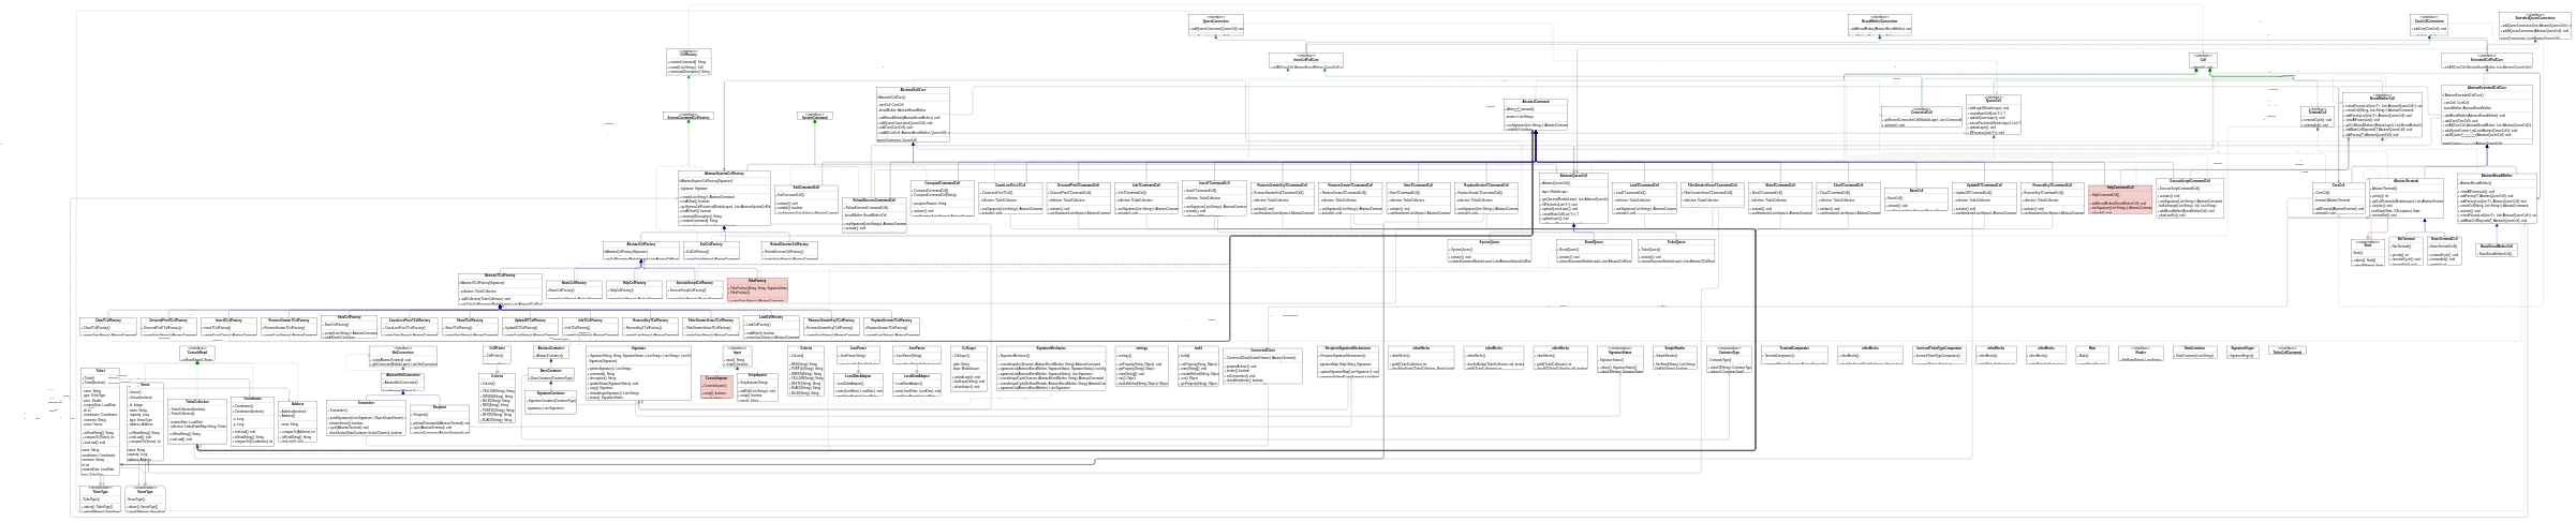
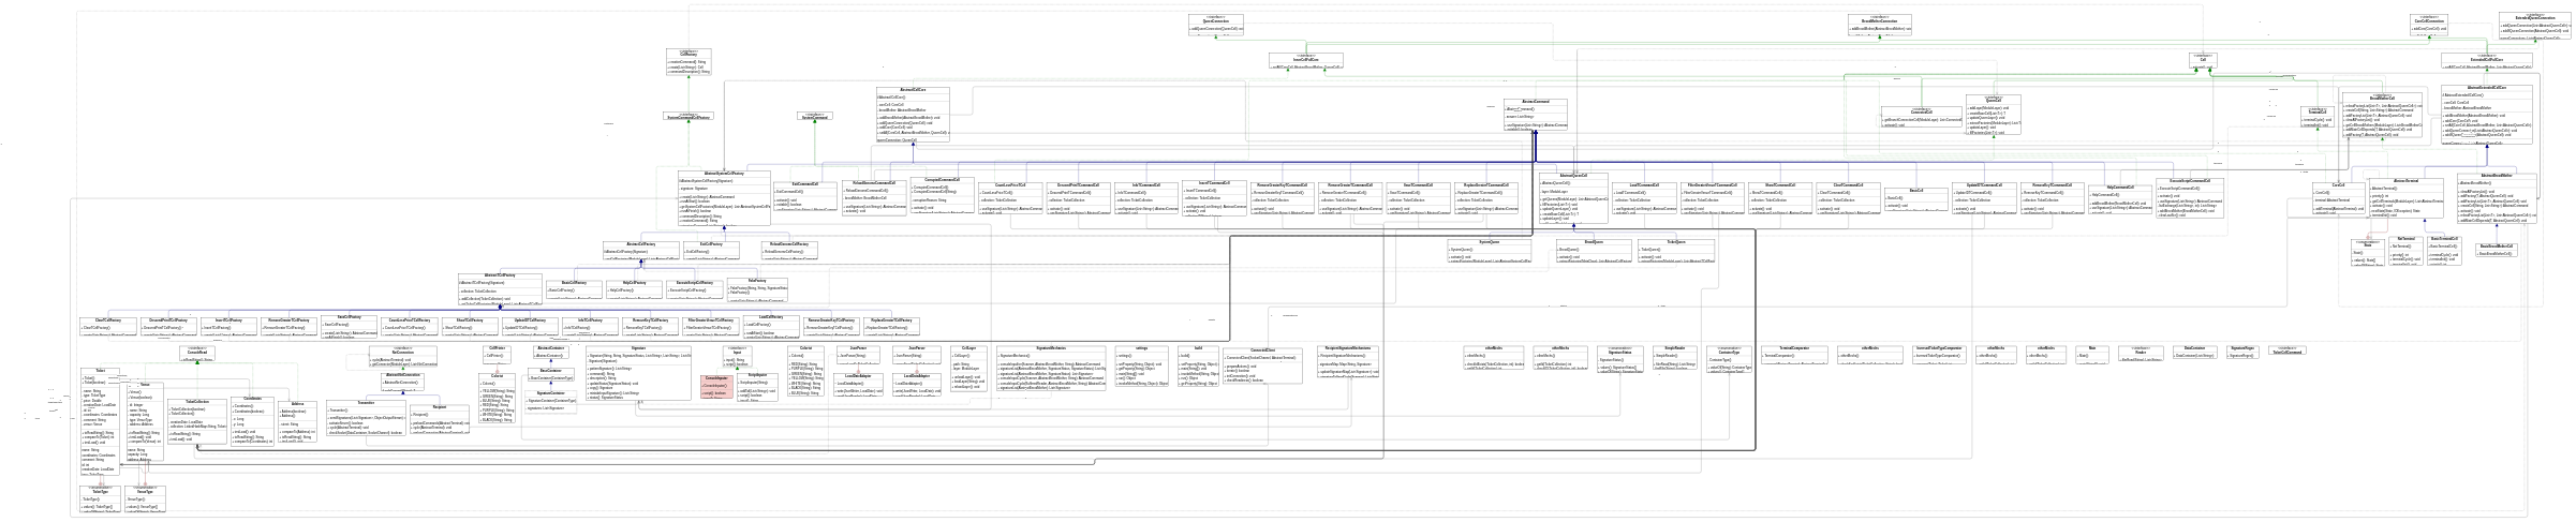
- <mxCell id="52" value="&lt;p style=&quot;margin:0px;margin-top:4px;text-align:center;&quot;&gt;&lt;b&gt;FilterGreaterVenueTCommandCell&lt;/b&gt;&lt;/p&gt;&lt;hr size=&quot;1&quot;/&gt;&lt;p style=&quot;margin:0 0 0 4px;line-height:1.6;&quot;&gt;+ FilterGreaterVenueTCommandCell(): &lt;/p&gt;&lt;hr size=&quot;1&quot;/&gt;&lt;p style=&quot;margin:0 0 0 4px;line-height:1.6;&quot;&gt;- collection: TicketCollection&lt;/p&gt;&lt;hr size=&quot;1&quot;/&gt;&lt;p style=&quot;margin:0 0 0 4px;line-height:1.6;&quot;&gt;+ activate(): void&lt;br/&gt;+ useSignature(List&amp;lt;String&amp;gt;): AbstractCommand&lt;/p&gt;&lt;hr size=&quot;1&quot;/&gt;&lt;p style=&quot;margin:0 0 0 4px;line-height:1.6;&quot;&gt; collection: TicketCollection&lt;/p&gt;" style="verticalAlign=top;align=left;overflow=fill;fontSize=14;fontFamily=Helvetica;html=1;rounded=0;shadow=0;comic=0;labelBackgroundColor=none;strokeWidth=1;" parent="1" vertex="1"><mxGeometry x="7529" y="852" width="297" height="115" as="geometry" /></mxCell>
+ <mxCell id="52" value="&lt;p style=&quot;margin:0px;margin-top:4px;text-align:center;&quot;&gt;&lt;b&gt;FilterGreaterVenueTCommandCell&lt;/b&gt;&lt;/p&gt;&lt;hr size=&quot;1&quot;/&gt;&lt;p style=&quot;margin:0 0 0 4px;line-height:1.6;&quot;&gt;+ FilterGreaterVenueTCommandCell(): &lt;/p&gt;&lt;hr size=&quot;1&quot;/&gt;&lt;p style=&quot;margin:0 0 0 4px;line-height:1.6;&quot;&gt;- collection: TicketCollection&lt;/p&gt;&lt;hr size=&quot;1&quot;/&gt;&lt;p style=&quot;margin:0 0 0 4px;line-height:1.6;&quot;&gt;+ activate(): void&lt;br/&gt;+ useSignature(List&amp;lt;String&amp;gt;): AbstractCommand&lt;/p&gt;&lt;hr size=&quot;1&quot;/&gt;&lt;p style=&quot;margin:0 0 0 4px;line-height:1.6;&quot;&gt; collection: TicketCollection&lt;/p&gt;" style="verticalAlign=top;align=left;overflow=fill;fontSize=14;fontFamily=Helvetica;html=1;rounded=0;shadow=0;comic=0;labelBackgroundColor=none;strokeWidth=1;" parent="1" vertex="1"><mxGeometry x="7529" y="852" width="297" height="145" as="geometry" /></mxCell>
- <mxCell id="38" value="&lt;p style=&quot;margin:0px;margin-top:4px;text-align:center;&quot;&gt;&lt;b&gt;CorruptedCommandCell&lt;/b&gt;&lt;/p&gt;&lt;hr size=&quot;1&quot;/&gt;&lt;p style=&quot;margin:0 0 0 4px;line-height:1.6;&quot;&gt;+ CorruptedCommandCell(): &lt;br/&gt;+ CorruptedCommandCell(String): &lt;/p&gt;&lt;hr size=&quot;1&quot;/&gt;&lt;p style=&quot;margin:0 0 0 4px;line-height:1.6;&quot;&gt;- corruptionReason: String&lt;/p&gt;&lt;hr size=&quot;1&quot;/&gt;&lt;p style=&quot;margin:0 0 0 4px;line-height:1.6;&quot;&gt;+ activate(): void&lt;br/&gt;+ useSignature(List&amp;lt;String&amp;gt;): AbstractCommand&lt;/p&gt;&lt;hr size=&quot;1&quot;/&gt;&lt;p style=&quot;margin:0 0 0 4px;line-height:1.6;&quot;&gt; corruptionReason: String&lt;/p&gt;" style="verticalAlign=top;align=left;overflow=fill;fontSize=14;fontFamily=Helvetica;html=1;rounded=0;shadow=0;comic=0;labelBackgroundColor=none;strokeWidth=1;" parent="1" vertex="1"><mxGeometry x="3938" y="841" width="297" height="167" as="geometry" /></mxCell>
+ <mxCell id="38" value="&lt;p style=&quot;margin:0px;margin-top:4px;text-align:center;&quot;&gt;&lt;b&gt;CorruptedCommandCell&lt;/b&gt;&lt;/p&gt;&lt;hr size=&quot;1&quot;/&gt;&lt;p style=&quot;margin:0 0 0 4px;line-height:1.6;&quot;&gt;+ CorruptedCommandCell(): &lt;br/&gt;+ CorruptedCommandCell(String): &lt;/p&gt;&lt;hr size=&quot;1&quot;/&gt;&lt;p style=&quot;margin:0 0 0 4px;line-height:1.6;&quot;&gt;- corruptionReason: String&lt;/p&gt;&lt;hr size=&quot;1&quot;/&gt;&lt;p style=&quot;margin:0 0 0 4px;line-height:1.6;&quot;&gt;+ activate(): void&lt;br/&gt;+ useSignature(List&amp;lt;String&amp;gt;): AbstractCommand&lt;/p&gt;&lt;hr size=&quot;1&quot;/&gt;&lt;p style=&quot;margin:0 0 0 4px;line-height:1.6;&quot;&gt; corruptionReason: String&lt;/p&gt;" style="verticalAlign=top;align=left;overflow=fill;fontSize=14;fontFamily=Helvetica;html=1;rounded=0;shadow=0;comic=0;labelBackgroundColor=none;strokeWidth=1;" parent="1" vertex="1"><mxGeometry x="3938" y="826" width="297" height="167" as="geometry" /></mxCell>
- <mxCell id="47" value="&lt;p style=&quot;margin:0px;margin-top:4px;text-align:center;&quot;&gt;&lt;b&gt;ExitCommandCell&lt;/b&gt;&lt;/p&gt;&lt;hr size=&quot;1&quot;/&gt;&lt;p style=&quot;margin:0 0 0 4px;line-height:1.6;&quot;&gt;+ ExitCommandCell(): &lt;/p&gt;&lt;hr size=&quot;1&quot;/&gt;&lt;p style=&quot;margin:0 0 0 4px;line-height:1.6;&quot;&gt;+ activate(): void&lt;br/&gt;+ exitable(): boolean&lt;br/&gt;+ useSignature(List&amp;lt;String&amp;gt;): AbstractCommand&lt;/p&gt;" style="verticalAlign=top;align=left;overflow=fill;fontSize=14;fontFamily=Helvetica;html=1;rounded=0;shadow=0;comic=0;labelBackgroundColor=none;strokeWidth=1;" parent="1" vertex="1"><mxGeometry x="3304" y="864" width="297" height="131" as="geometry" /></mxCell>
+ <mxCell id="47" value="&lt;p style=&quot;margin:0px;margin-top:4px;text-align:center;&quot;&gt;&lt;b&gt;ExitCommandCell&lt;/b&gt;&lt;/p&gt;&lt;hr size=&quot;1&quot;/&gt;&lt;p style=&quot;margin:0 0 0 4px;line-height:1.6;&quot;&gt;+ ExitCommandCell(): &lt;/p&gt;&lt;hr size=&quot;1&quot;/&gt;&lt;p style=&quot;margin:0 0 0 4px;line-height:1.6;&quot;&gt;+ activate(): void&lt;br/&gt;+ exitable(): boolean&lt;br/&gt;+ useSignature(List&amp;lt;String&amp;gt;): AbstractCommand&lt;/p&gt;" style="verticalAlign=top;align=left;overflow=fill;fontSize=14;fontFamily=Helvetica;html=1;rounded=0;shadow=0;comic=0;labelBackgroundColor=none;strokeWidth=1;" parent="1" vertex="1"><mxGeometry x="3299" y="849" width="297" height="131" as="geometry" /></mxCell>
- <mxCell id="54" value="&lt;p style=&quot;margin:0px;margin-top:4px;text-align:center;&quot;&gt;&lt;b&gt;HelpCommandCell&lt;/b&gt;&lt;/p&gt;&lt;hr size=&quot;1&quot;/&gt;&lt;p style=&quot;margin:0 0 0 4px;line-height:1.6;&quot;&gt;+ HelpCommandCell(): &lt;/p&gt;&lt;hr size=&quot;1&quot;/&gt;&lt;p style=&quot;margin:0 0 0 4px;line-height:1.6;&quot;&gt;+ addBroodMother(BroodMotherCell): void&lt;br/&gt;+ useSignature(List&amp;lt;String&amp;gt;): AbstractCommand&lt;br/&gt;+ activate(): void&lt;/p&gt;" style="verticalAlign=top;align=left;overflow=fill;fontSize=14;fontFamily=Helvetica;html=1;rounded=0;shadow=0;comic=0;labelBackgroundColor=none;strokeWidth=1;fillColor=#f8cecc;" parent="1" vertex="1"><mxGeometry x="9431" y="864" width="297" height="131" as="geometry" /></mxCell>
+ <mxCell id="54" value="&lt;p style=&quot;margin:0px;margin-top:4px;text-align:center;&quot;&gt;&lt;b&gt;HelpCommandCell&lt;/b&gt;&lt;/p&gt;&lt;hr size=&quot;1&quot;/&gt;&lt;p style=&quot;margin:0 0 0 4px;line-height:1.6;&quot;&gt;+ HelpCommandCell(): &lt;/p&gt;&lt;hr size=&quot;1&quot;/&gt;&lt;p style=&quot;margin:0 0 0 4px;line-height:1.6;&quot;&gt;+ addBroodMother(BroodMotherCell): void&lt;br/&gt;+ useSignature(List&amp;lt;String&amp;gt;): AbstractCommand&lt;br/&gt;+ activate(): void&lt;/p&gt;" style="verticalAlign=top;align=left;overflow=fill;fontSize=14;fontFamily=Helvetica;html=1;rounded=0;shadow=0;comic=0;labelBackgroundColor=none;strokeWidth=1;" parent="1" vertex="1"><mxGeometry x="9431" y="864" width="297" height="131" as="geometry" /></mxCell>
- <mxCell id="77" value="&lt;p style=&quot;margin:0px;margin-top:4px;text-align:center;&quot;&gt;&lt;b&gt;ReloadGenomeCommandCell&lt;/b&gt;&lt;/p&gt;&lt;hr size=&quot;1&quot;/&gt;&lt;p style=&quot;margin:0 0 0 4px;line-height:1.6;&quot;&gt;+ ReloadGenomeCommandCell(): &lt;/p&gt;&lt;hr size=&quot;1&quot;/&gt;&lt;p style=&quot;margin:0 0 0 4px;line-height:1.6;&quot;&gt;- broodMother: BroodMotherCell&lt;/p&gt;&lt;hr size=&quot;1&quot;/&gt;&lt;p style=&quot;margin:0 0 0 4px;line-height:1.6;&quot;&gt;+ useSignature(List&amp;lt;String&amp;gt;): AbstractCommand&lt;br/&gt;+ activate(): void&lt;/p&gt;&lt;hr size=&quot;1&quot;/&gt;&lt;p style=&quot;margin:0 0 0 4px;line-height:1.6;&quot;&gt; broodMother: BroodMotherCell&lt;br/&gt; queen: List&amp;lt;AbstractQueenCell&amp;gt;&lt;/p&gt;" style="verticalAlign=top;align=left;overflow=fill;fontSize=14;fontFamily=Helvetica;html=1;rounded=0;shadow=0;comic=0;labelBackgroundColor=none;strokeWidth=1;" parent="1" vertex="1"><mxGeometry x="3621" y="921" width="297" height="167" as="geometry" /></mxCell>
+ <mxCell id="77" value="&lt;p style=&quot;margin:0px;margin-top:4px;text-align:center;&quot;&gt;&lt;b&gt;ReloadGenomeCommandCell&lt;/b&gt;&lt;/p&gt;&lt;hr size=&quot;1&quot;/&gt;&lt;p style=&quot;margin:0 0 0 4px;line-height:1.6;&quot;&gt;+ ReloadGenomeCommandCell(): &lt;/p&gt;&lt;hr size=&quot;1&quot;/&gt;&lt;p style=&quot;margin:0 0 0 4px;line-height:1.6;&quot;&gt;- broodMother: BroodMotherCell&lt;/p&gt;&lt;hr size=&quot;1&quot;/&gt;&lt;p style=&quot;margin:0 0 0 4px;line-height:1.6;&quot;&gt;+ useSignature(List&amp;lt;String&amp;gt;): AbstractCommand&lt;br/&gt;+ activate(): void&lt;/p&gt;&lt;hr size=&quot;1&quot;/&gt;&lt;p style=&quot;margin:0 0 0 4px;line-height:1.6;&quot;&gt; broodMother: BroodMotherCell&lt;br/&gt; queen: List&amp;lt;AbstractQueenCell&amp;gt;&lt;/p&gt;" style="verticalAlign=top;align=left;overflow=fill;fontSize=14;fontFamily=Helvetica;html=1;rounded=0;shadow=0;comic=0;labelBackgroundColor=none;strokeWidth=1;" parent="1" vertex="1"><mxGeometry x="3621" y="841" width="297" height="167" as="geometry" /></mxCell>
- <mxCell id="313" value="" style="html=1;rounded=1;edgeStyle=orthogonalEdgeStyle;dashed=0;startArrow=none;endArrow=block;endSize=12;strokeColor=#000082;exitX=0.500;exitY=0.000;exitDx=0;exitDy=0;entryX=0.750;entryY=1.000;entryDx=0;entryDy=0;" parent="1" source="70" target="12" edge="1"><mxGeometry width="50" height="50" relative="1" as="geometry"><Array as="points"><mxPoint x="10912" y="1083" /><mxPoint x="11001" y="1083" /><mxPoint x="11001" y="1073" /><mxPoint x="10998" y="1073" /></Array></mxGeometry></mxCell>
- <mxCell id="21" value="&lt;p style=&quot;margin:0px;margin-top:4px;text-align:center;&quot;&gt;&lt;b&gt;BroodQueen&lt;/b&gt;&lt;/p&gt;&lt;hr size=&quot;1&quot;/&gt;&lt;p style=&quot;margin:0 0 0 4px;line-height:1.6;&quot;&gt;+ BroodQueen(): &lt;/p&gt;&lt;hr size=&quot;1&quot;/&gt;&lt;p style=&quot;margin:0 0 0 4px;line-height:1.6;&quot;&gt;+ activate(): void&lt;br/&gt;+ extractFactories(ModuleLayer): List&amp;lt;AbstractCellFactory&amp;gt;&lt;/p&gt;" style="verticalAlign=top;align=left;overflow=fill;fontSize=14;fontFamily=Helvetica;html=1;rounded=0;shadow=0;comic=0;labelBackgroundColor=none;strokeWidth=1;" parent="1" vertex="1"><mxGeometry x="6949" y="1115" width="352" height="107" as="geometry" /></mxCell>
+ <mxCell id="21" value="&lt;p style=&quot;margin:0px;margin-top:4px;text-align:center;&quot;&gt;&lt;b&gt;BroodQueen&lt;/b&gt;&lt;/p&gt;&lt;hr size=&quot;1&quot;/&gt;&lt;p style=&quot;margin:0 0 0 4px;line-height:1.6;&quot;&gt;+ BroodQueen(): &lt;/p&gt;&lt;hr size=&quot;1&quot;/&gt;&lt;p style=&quot;margin:0 0 0 4px;line-height:1.6;&quot;&gt;+ activate(): void&lt;br/&gt;+ extractFactories(MetaClass): List&amp;lt;AbstractCellFactory&amp;gt;&lt;/p&gt;" style="verticalAlign=top;align=left;overflow=fill;fontSize=14;fontFamily=Helvetica;html=1;rounded=0;shadow=0;comic=0;labelBackgroundColor=none;strokeWidth=1;" parent="1" vertex="1"><mxGeometry x="6949" y="1115" width="352" height="107" as="geometry" /></mxCell>
- <mxCell id="50" value="&lt;p style=&quot;margin:0px;margin-top:4px;text-align:center;&quot;&gt;&lt;b&gt;FakeFactory&lt;/b&gt;&lt;/p&gt;&lt;hr size=&quot;1&quot;/&gt;&lt;p style=&quot;margin:0 0 0 4px;line-height:1.6;&quot;&gt;+ FakeFactory(String, String, SignatureStatus): &lt;br/&gt;+ FakeFactory(): &lt;/p&gt;&lt;hr size=&quot;1&quot;/&gt;&lt;p style=&quot;margin:0 0 0 4px;line-height:1.6;&quot;&gt;+ create(List&amp;lt;String&amp;gt;): AbstractCommand&lt;/p&gt;" style="verticalAlign=top;align=left;overflow=fill;fontSize=14;fontFamily=Helvetica;html=1;rounded=0;shadow=0;comic=0;labelBackgroundColor=none;strokeWidth=1;fillColor=#f8cecc;" parent="1" vertex="1"><mxGeometry x="3083" y="1298" width="282" height="107" as="geometry" /></mxCell>
+ <mxCell id="50" value="&lt;p style=&quot;margin:0px;margin-top:4px;text-align:center;&quot;&gt;&lt;b&gt;FakeFactory&lt;/b&gt;&lt;/p&gt;&lt;hr size=&quot;1&quot;/&gt;&lt;p style=&quot;margin:0 0 0 4px;line-height:1.6;&quot;&gt;+ FakeFactory(String, String, SignatureStatus): &lt;br/&gt;+ FakeFactory(): &lt;/p&gt;&lt;hr size=&quot;1&quot;/&gt;&lt;p style=&quot;margin:0 0 0 4px;line-height:1.6;&quot;&gt;+ create(List&amp;lt;String&amp;gt;): AbstractCommand&lt;/p&gt;" style="verticalAlign=top;align=left;overflow=fill;fontSize=14;fontFamily=Helvetica;html=1;rounded=0;shadow=0;comic=0;labelBackgroundColor=none;strokeWidth=1;" parent="1" vertex="1"><mxGeometry x="3083" y="1298" width="282" height="107" as="geometry" /></mxCell>
- <mxCell id="114" value="&lt;p style=&quot;margin:0px;margin-top:4px;text-align:center;&quot;&gt;&lt;b&gt;otherMechs&lt;/b&gt;&lt;/p&gt;&lt;hr size=&quot;1&quot;/&gt;&lt;p style=&quot;margin:0 0 0 4px;line-height:1.6;&quot;&gt;+ otherMechs(): &lt;/p&gt;&lt;hr size=&quot;1&quot;/&gt;&lt;p style=&quot;margin:0 0 0 4px;line-height:1.6;&quot;&gt;+ getId(TicketCollection): int&lt;br/&gt;+ checkKeyExists(TicketCollection, String): boolean&lt;/p&gt;" style="verticalAlign=top;align=left;overflow=fill;fontSize=14;fontFamily=Helvetica;html=1;rounded=0;shadow=0;comic=0;labelBackgroundColor=none;strokeWidth=1;" parent="1" vertex="1"><mxGeometry x="6167" y="1614" width="306" height="107" as="geometry" /></mxCell>
- <mxCell id="92" value="&lt;p style=&quot;margin:0px;margin-top:4px;text-align:center;&quot;&gt;&lt;b&gt;SignatureContainer&lt;/b&gt;&lt;/p&gt;&lt;hr size=&quot;1&quot;/&gt;&lt;p style=&quot;margin:0 0 0 4px;line-height:1.6;&quot;&gt;+ SignatureContainer(ContainerType): &lt;/p&gt;&lt;hr size=&quot;1&quot;/&gt;&lt;p style=&quot;margin:0 0 0 4px;line-height:1.6;&quot;&gt;- signatures: List&amp;lt;Signature&amp;gt;&lt;/p&gt;&lt;hr size=&quot;1&quot;/&gt;&lt;p style=&quot;margin:0 0 0 4px;line-height:1.6;&quot;&gt; signatures: List&amp;lt;Signature&amp;gt;&lt;/p&gt;" style="verticalAlign=top;align=left;overflow=fill;fontSize=14;fontFamily=Helvetica;html=1;rounded=0;shadow=0;comic=0;labelBackgroundColor=none;strokeWidth=1;" parent="1" vertex="1"><mxGeometry x="2141" y="1822" width="241" height="108" as="geometry" /></mxCell>
+ <mxCell id="92" value="&lt;p style=&quot;margin:0px;margin-top:4px;text-align:center;&quot;&gt;&lt;b&gt;SignatureContainer&lt;/b&gt;&lt;/p&gt;&lt;hr size=&quot;1&quot;/&gt;&lt;p style=&quot;margin:0 0 0 4px;line-height:1.6;&quot;&gt;+ SignatureContainer(ContainerType): &lt;/p&gt;&lt;hr size=&quot;1&quot;/&gt;&lt;p style=&quot;margin:0 0 0 4px;line-height:1.6;&quot;&gt;- signatures: List&amp;lt;Signature&amp;gt;&lt;/p&gt;&lt;hr size=&quot;1&quot;/&gt;&lt;p style=&quot;margin:0 0 0 4px;line-height:1.6;&quot;&gt; signatures: List&amp;lt;Signature&amp;gt;&lt;/p&gt;" style="verticalAlign=top;align=left;overflow=fill;fontSize=14;fontFamily=Helvetica;html=1;rounded=0;shadow=0;comic=0;labelBackgroundColor=none;strokeWidth=1;dashed=1;" parent="1" vertex="1"><mxGeometry x="2141" y="1822" width="241" height="108" as="geometry" /></mxCell>
- <mxCell id="112" value="&lt;p style=&quot;margin:0px;margin-top:4px;text-align:center;&quot;&gt;&lt;i&gt;&amp;lt;&amp;lt;enumeration&amp;gt;&amp;gt;&lt;/i&gt;&lt;br/&gt;&lt;b&gt;VenueType&lt;/b&gt;&lt;/p&gt;&lt;hr size=&quot;1&quot;/&gt;&lt;p style=&quot;margin:0 0 0 4px;line-height:1.6;&quot;&gt;- VenueType(): &lt;/p&gt;&lt;hr size=&quot;1&quot;/&gt;&lt;p style=&quot;margin:0 0 0 4px;line-height:1.6;&quot;&gt;+ values(): VenueType[]&lt;br/&gt;+ valueOf(String): VenueType&lt;/p&gt;" style="verticalAlign=top;align=left;overflow=fill;fontSize=14;fontFamily=Helvetica;html=1;shadow=0;comic=0;labelBackgroundColor=none;strokeWidth=1;rounded=1;" parent="1" vertex="1"><mxGeometry x="275" y="2265" width="190" height="124" as="geometry" /></mxCell>
+ <mxCell id="112" value="&lt;p style=&quot;margin:0px;margin-top:4px;text-align:center;&quot;&gt;&lt;i&gt;&amp;lt;&amp;lt;enumeration&amp;gt;&amp;gt;&lt;/i&gt;&lt;br/&gt;&lt;b&gt;VenueType&lt;/b&gt;&lt;/p&gt;&lt;hr size=&quot;1&quot;/&gt;&lt;p style=&quot;margin:0 0 0 4px;line-height:1.6;&quot;&gt;- VenueType(): &lt;/p&gt;&lt;hr size=&quot;1&quot;/&gt;&lt;p style=&quot;margin:0 0 0 4px;line-height:1.6;&quot;&gt;+ values(): VenueType[]&lt;br/&gt;+ valueOf(String): VenueType&lt;/p&gt;" style="verticalAlign=top;align=left;overflow=fill;fontSize=14;fontFamily=Helvetica;html=1;rounded=0;shadow=0;comic=0;labelBackgroundColor=none;strokeWidth=1;" parent="1" vertex="1"><mxGeometry x="275" y="2265" width="190" height="124" as="geometry" /></mxCell>
